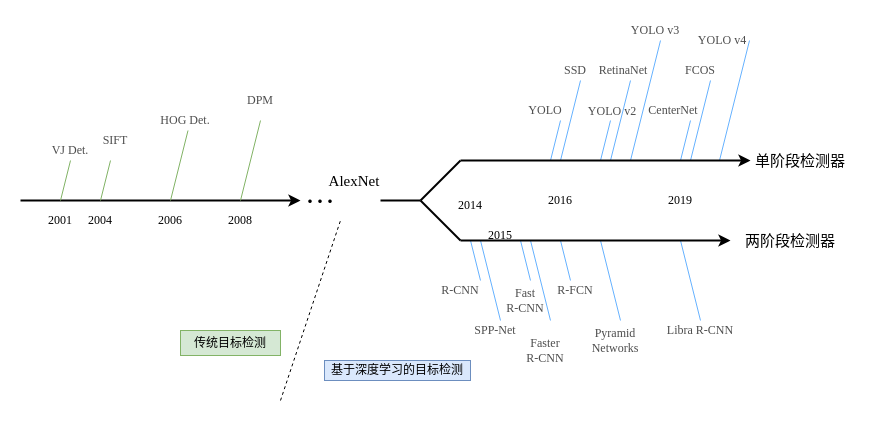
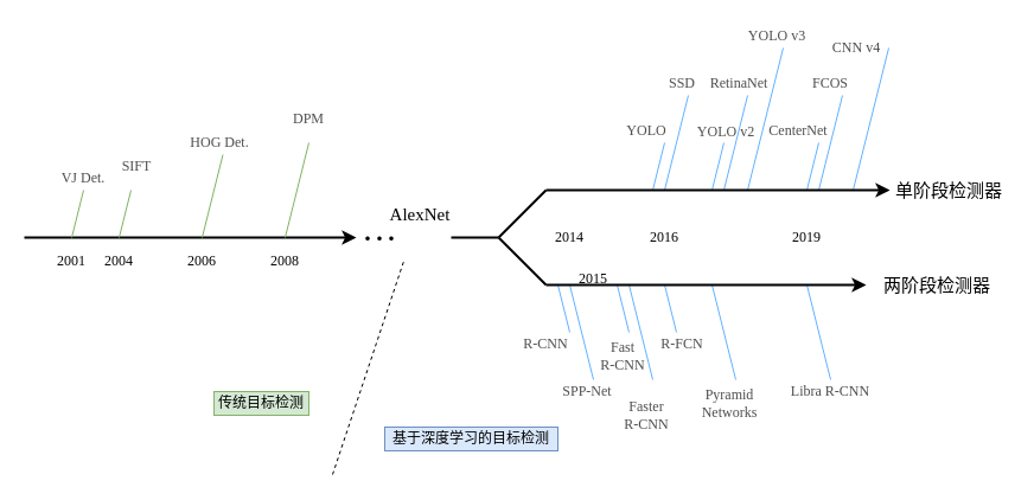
- <mxCell id="57" value="YOLO v4" style="text;html=1;strokeColor=none;fillColor=none;align=center;verticalAlign=middle;whiteSpace=wrap;rounded=0;fontSize=12;strokeWidth=2;fontColor=#4D4D4D;fontFamily=Source Sans Pro;fontSource=https%3A%2F%2Ffonts.googleapis.com%2Fcss%3Ffamily%3DSource%2BSans%2BPro;" parent="1" vertex="1"><mxGeometry x="687" y="30" width="70" height="20" as="geometry" /></mxCell>
+ <mxCell id="57" value="CNN v4" style="text;html=1;strokeColor=none;fillColor=none;align=center;verticalAlign=middle;whiteSpace=wrap;rounded=0;fontSize=12;strokeWidth=2;fontColor=#4D4D4D;fontFamily=Source Sans Pro;fontSource=https%3A%2F%2Ffonts.googleapis.com%2Fcss%3Ffamily%3DSource%2BSans%2BPro;" parent="1" vertex="1"><mxGeometry x="687" y="30" width="70" height="20" as="geometry" /></mxCell>
- <mxCell id="39" value="2014" style="text;html=1;strokeColor=none;fillColor=none;align=center;verticalAlign=middle;whiteSpace=wrap;rounded=0;fontSize=12;strokeWidth=2;fontFamily=Source Sans Pro;fontSource=https%3A%2F%2Ffonts.googleapis.com%2Fcss%3Ffamily%3DSource%2BSans%2BPro;" parent="1" vertex="1"><mxGeometry x="450" y="195" width="40" height="20" as="geometry" /></mxCell>
+ <mxCell id="39" value="2014" style="text;html=1;strokeColor=none;fillColor=none;align=center;verticalAlign=middle;whiteSpace=wrap;rounded=0;fontSize=12;strokeWidth=2;fontFamily=Source Sans Pro;fontSource=https%3A%2F%2Ffonts.googleapis.com%2Fcss%3Ffamily%3DSource%2BSans%2BPro;" parent="1" vertex="1"><mxGeometry x="460" y="190" width="40" height="20" as="geometry" /></mxCell>
- <mxCell id="59" value="传统目标检测" style="text;html=1;align=center;verticalAlign=middle;whiteSpace=wrap;rounded=0;fontSize=12;fillColor=#d5e8d4;strokeColor=#82b366;fontFamily=Noto Sans SC;fontSource=https%3A%2F%2Ffonts.googleapis.com%2Fcss%3Ffamily%3DNoto%2BSans%2BSC;" parent="1" vertex="1"><mxGeometry x="180" y="330" width="100" height="25" as="geometry" /></mxCell>
+ <mxCell id="59" value="传统目标检测" style="text;html=1;align=center;verticalAlign=middle;whiteSpace=wrap;rounded=0;fontSize=12;fillColor=#d5e8d4;strokeColor=#82b366;fontFamily=Noto Sans SC;fontSource=https%3A%2F%2Ffonts.googleapis.com%2Fcss%3Ffamily%3DNoto%2BSans%2BSC;" parent="1" vertex="1"><mxGeometry x="180" y="330" width="80" height="20" as="geometry" /></mxCell>
